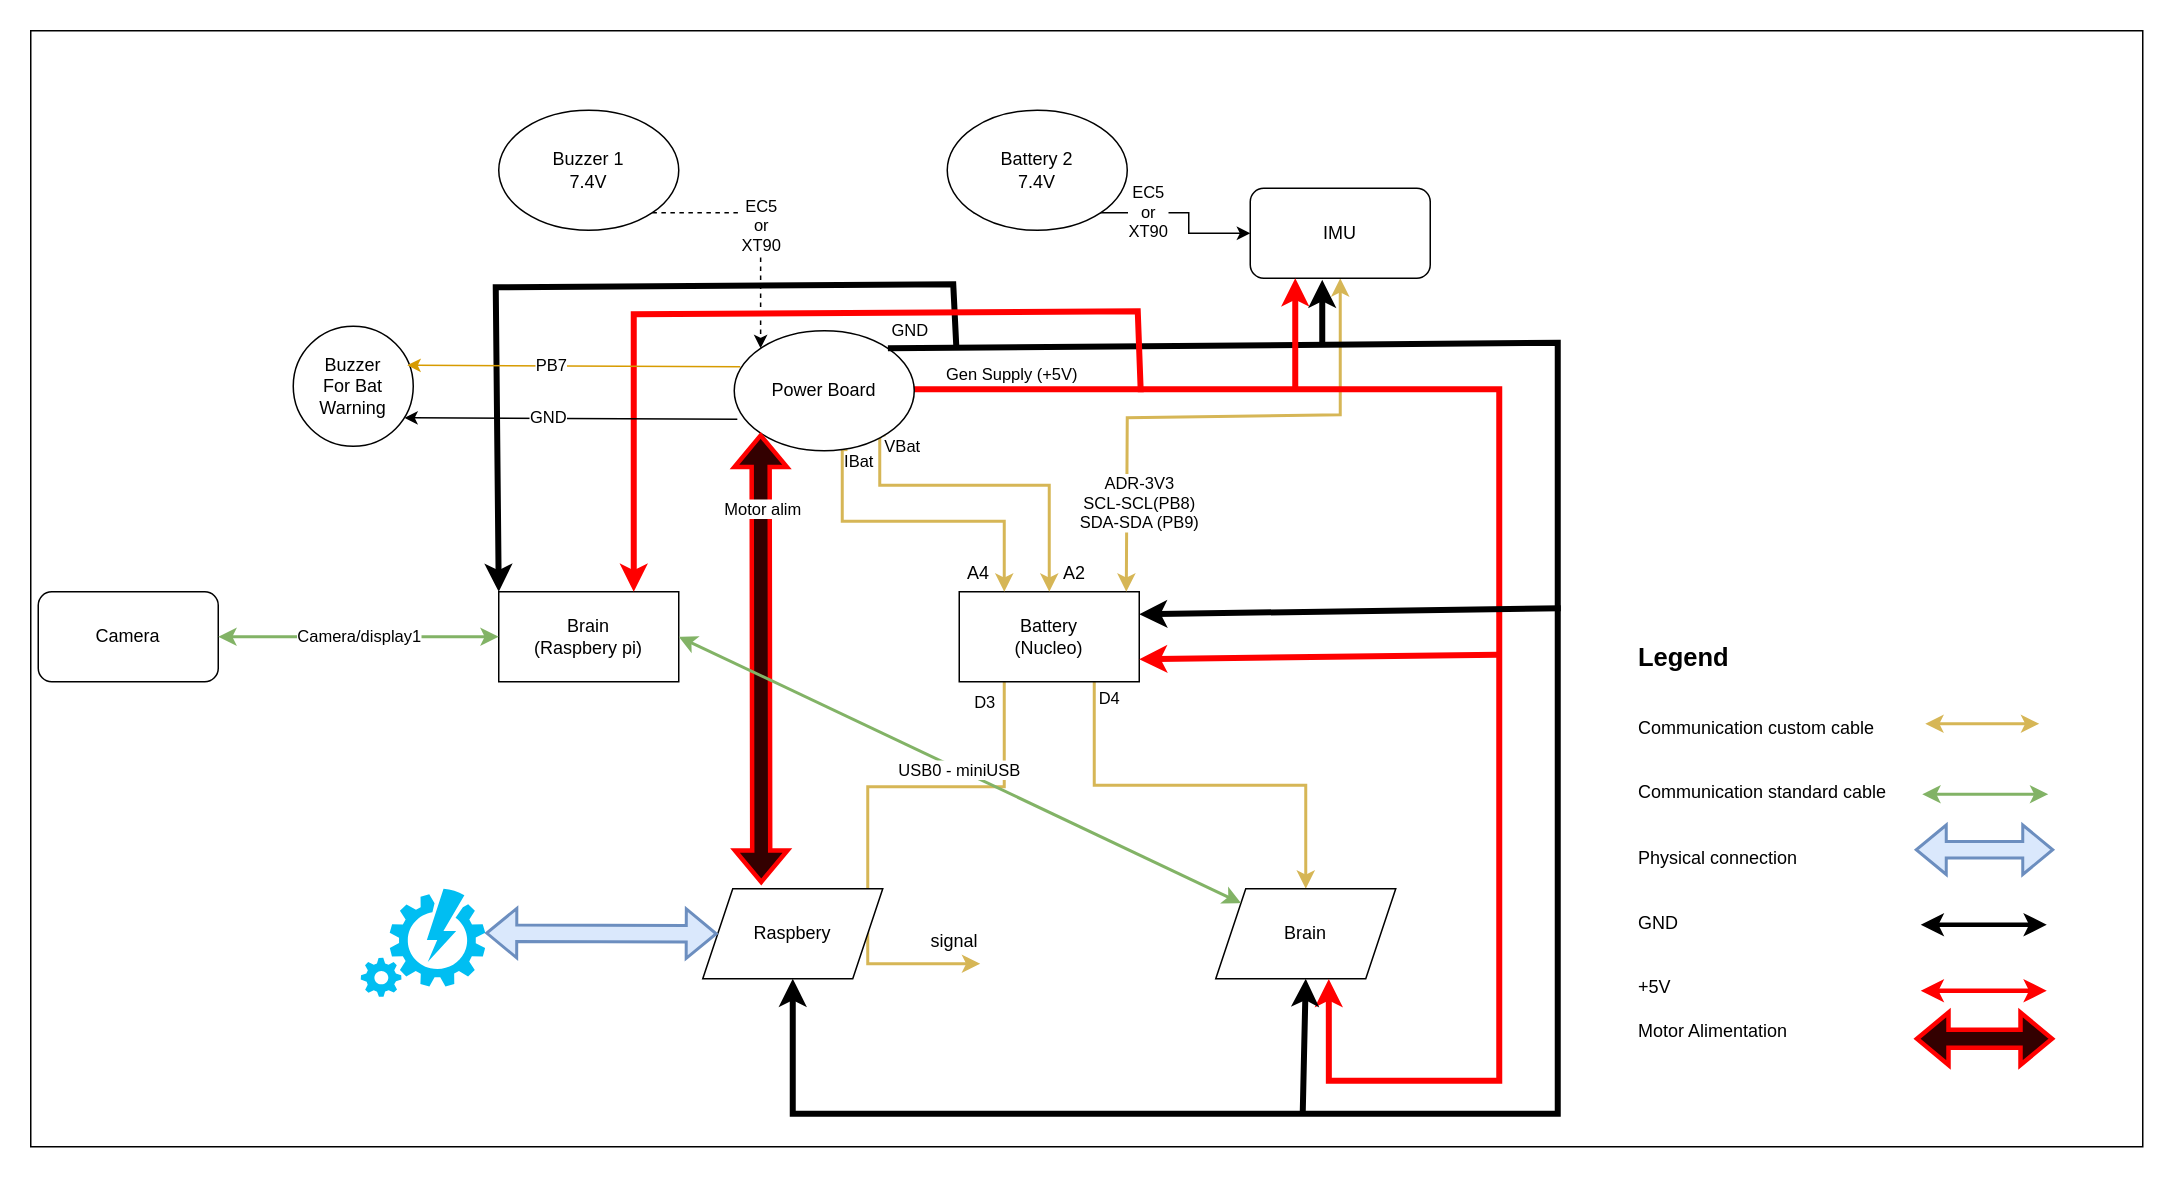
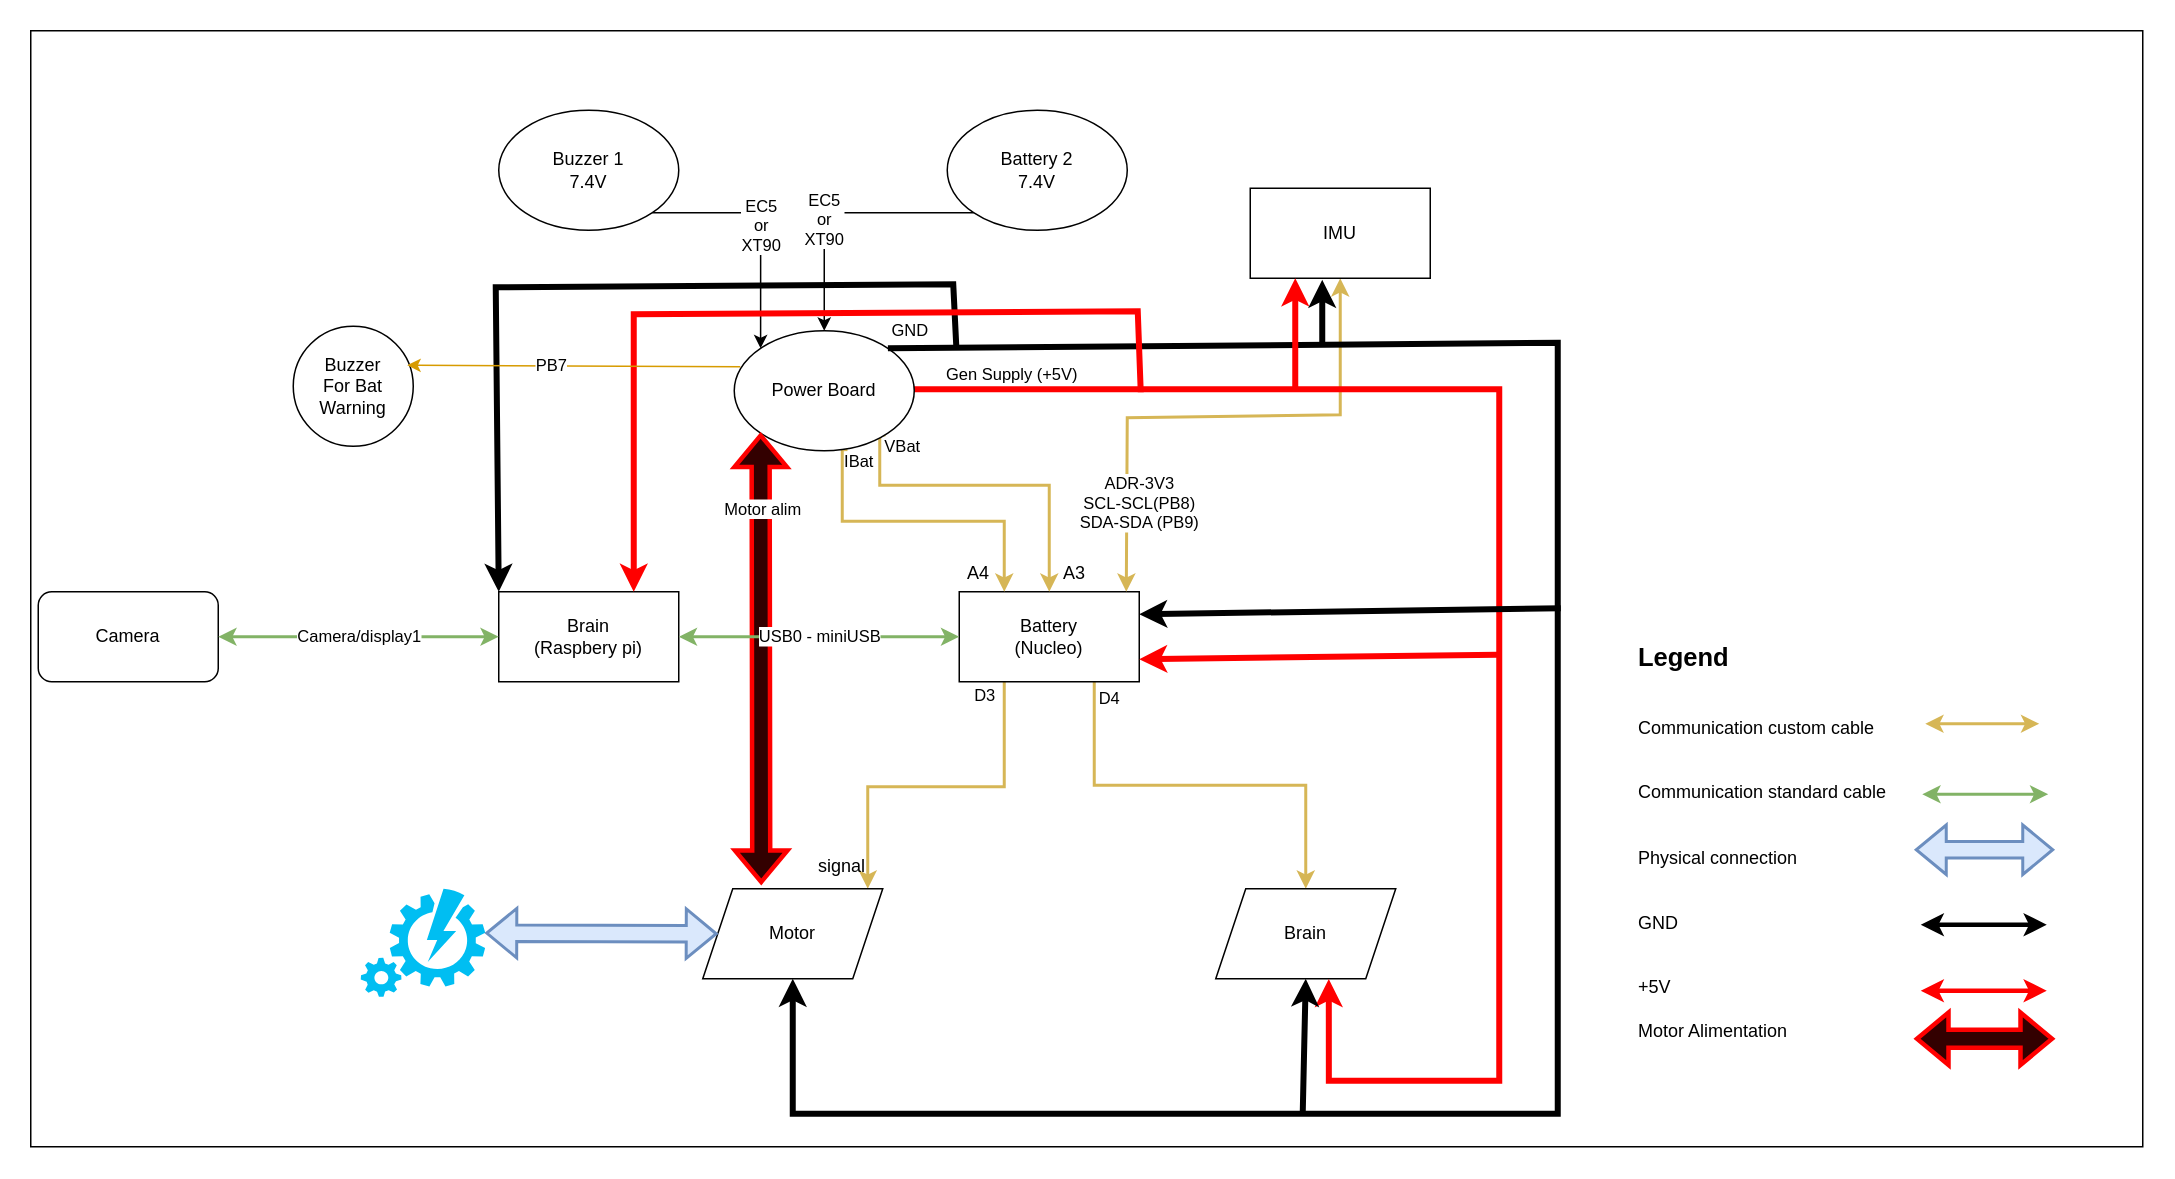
- <mxCell id="16" value="&lt;div&gt;EC5&lt;/div&gt;&lt;div&gt;or&lt;/div&gt;&lt;div&gt;XT90&lt;br&gt;&lt;/div&gt;" style="edgeStyle=orthogonalEdgeStyle;rounded=0;orthogonalLoop=1;jettySize=auto;html=1;exitX=1;exitY=1;exitDx=0;exitDy=0;entryX=0;entryY=0;entryDx=0;entryDy=0;dashed=1;" parent="1" source="17" target="15" edge="1"><mxGeometry relative="1" as="geometry" /></mxCell>
+ <mxCell id="16" value="&lt;div&gt;EC5&lt;/div&gt;&lt;div&gt;or&lt;/div&gt;&lt;div&gt;XT90&lt;br&gt;&lt;/div&gt;" style="edgeStyle=orthogonalEdgeStyle;rounded=0;orthogonalLoop=1;jettySize=auto;html=1;exitX=1;exitY=1;exitDx=0;exitDy=0;entryX=0;entryY=0;entryDx=0;entryDy=0;" parent="1" source="17" target="15" edge="1"><mxGeometry relative="1" as="geometry" /></mxCell>
- <mxCell id="18" value="&lt;div&gt;EC5 &lt;br&gt;&lt;/div&gt;&lt;div&gt;or&lt;/div&gt;&lt;div&gt;XT90&lt;/div&gt;" style="edgeStyle=orthogonalEdgeStyle;rounded=0;orthogonalLoop=1;jettySize=auto;html=1;exitX=0;exitY=1;exitDx=0;exitDy=0;" parent="1" source="19" target="45" edge="1"><mxGeometry x="0.169" relative="1" as="geometry"><mxPoint as="offset" /></mxGeometry></mxCell>
+ <mxCell id="18" value="&lt;div&gt;EC5 &lt;br&gt;&lt;/div&gt;&lt;div&gt;or&lt;/div&gt;&lt;div&gt;XT90&lt;/div&gt;" style="edgeStyle=orthogonalEdgeStyle;rounded=0;orthogonalLoop=1;jettySize=auto;html=1;exitX=0;exitY=1;exitDx=0;exitDy=0;" parent="1" source="19" target="15" edge="1"><mxGeometry x="0.169" relative="1" as="geometry"><mxPoint as="offset" /></mxGeometry></mxCell>
- <mxCell id="45" value="IMU" style="rounded=1;whiteSpace=wrap;html=1;" vertex="1" parent="1"><mxGeometry x="833" y="125" width="120" height="60" as="geometry" /></mxCell>
+ <mxCell id="45" value="IMU" style="whiteSpace=wrap;html=1;rounded=0;" vertex="1" parent="1"><mxGeometry x="833" y="125" width="120" height="60" as="geometry" /></mxCell>
- <mxCell id="41" value="" style="endArrow=classic;html=1;rounded=0;exitX=0.017;exitY=0.738;exitDx=0;exitDy=0;exitPerimeter=0;entryX=0.925;entryY=0.763;entryDx=0;entryDy=0;entryPerimeter=0;" parent="1" source="15" target="40" edge="1"><mxGeometry width="50" height="50" relative="1" as="geometry"><mxPoint x="699" y="414" as="sourcePoint" /><mxPoint x="749" y="364" as="targetPoint" /></mxGeometry></mxCell>
- <mxCell id="42" value="GND " style="edgeLabel;html=1;align=center;verticalAlign=middle;resizable=0;points=[];" parent="41" vertex="1" connectable="0"><mxGeometry x="0.144" y="-1" relative="1" as="geometry"><mxPoint as="offset" /></mxGeometry></mxCell>
- <mxCell id="24" value="A2" style="text;html=1;strokeColor=none;fillColor=none;align=center;verticalAlign=middle;whiteSpace=wrap;rounded=0;" parent="1" vertex="1"><mxGeometry x="686" y="367" width="60" height="30" as="geometry" /></mxCell>
+ <mxCell id="24" value="A3" style="text;html=1;strokeColor=none;fillColor=none;align=center;verticalAlign=middle;whiteSpace=wrap;rounded=0;" parent="1" vertex="1"><mxGeometry x="686" y="367" width="60" height="30" as="geometry" /></mxCell>
- <mxCell id="39" value="USB0 - miniUSB" style="endArrow=classic;startArrow=classic;html=1;rounded=0;exitX=1;exitY=0.5;exitDx=0;exitDy=0;fillColor=#d5e8d4;strokeColor=#82b366;strokeWidth=2;" parent="1" source="3" target="11" edge="1"><mxGeometry width="50" height="50" relative="1" as="geometry"><mxPoint x="573" y="697" as="sourcePoint" /><mxPoint x="623" y="647" as="targetPoint" /></mxGeometry></mxCell>
+ <mxCell id="39" value="USB0 - miniUSB" style="endArrow=classic;startArrow=classic;html=1;rounded=0;entryX=0;entryY=0.5;entryDx=0;entryDy=0;exitX=1;exitY=0.5;exitDx=0;exitDy=0;fillColor=#d5e8d4;strokeColor=#82b366;strokeWidth=2;" parent="1" source="3" target="6" edge="1"><mxGeometry width="50" height="50" relative="1" as="geometry"><mxPoint x="573" y="697" as="sourcePoint" /><mxPoint x="623" y="647" as="targetPoint" /></mxGeometry></mxCell>
- <mxCell id="10" value="Raspbery" style="shape=parallelogram;perimeter=parallelogramPerimeter;whiteSpace=wrap;html=1;fixedSize=1;" parent="1" vertex="1"><mxGeometry x="468" y="592" width="120" height="60" as="geometry" /></mxCell>
+ <mxCell id="10" value="Motor" style="shape=parallelogram;perimeter=parallelogramPerimeter;whiteSpace=wrap;html=1;fixedSize=1;" parent="1" vertex="1"><mxGeometry x="468" y="592" width="120" height="60" as="geometry" /></mxCell>
- <mxCell id="27" value="signal" style="text;html=1;strokeColor=none;fillColor=none;align=center;verticalAlign=middle;whiteSpace=wrap;rounded=0;" parent="1" vertex="1"><mxGeometry x="602" y="612" width="68" height="30" as="geometry" /></mxCell>
+ <mxCell id="27" value="signal" style="text;html=1;strokeColor=none;fillColor=none;align=center;verticalAlign=middle;whiteSpace=wrap;rounded=0;" parent="1" vertex="1"><mxGeometry x="527" y="562" width="68" height="30" as="geometry" /></mxCell>
